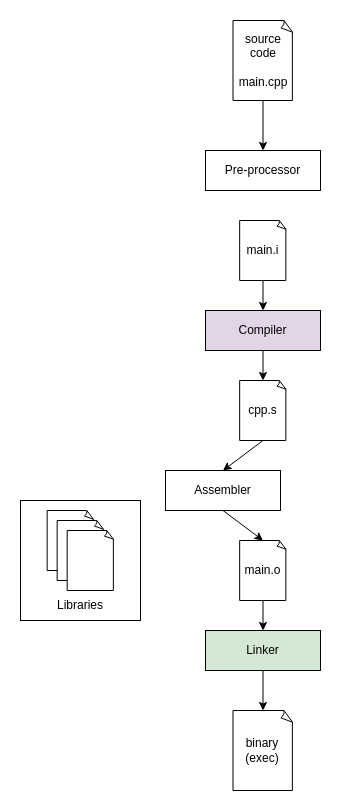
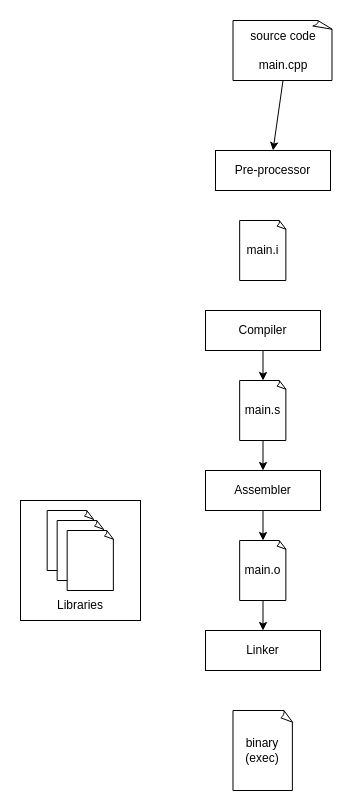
- <mxCell id="4" value="source code&lt;br&gt;&lt;br&gt;main.cpp" style="whiteSpace=wrap;html=1;shape=mxgraph.basic.document" vertex="1" parent="1"><mxGeometry x="232.5" y="20" width="60" height="80" as="geometry" /></mxCell>
+ <mxCell id="4" value="source code&lt;br&gt;&lt;br&gt;main.cpp" style="whiteSpace=wrap;html=1;shape=mxgraph.basic.document" vertex="1" parent="1"><mxGeometry x="232.5" y="20" width="100" height="60" as="geometry" /></mxCell>
- <mxCell id="5" value="Pre-processor" style="rounded=0;whiteSpace=wrap;html=1;" vertex="1" parent="1"><mxGeometry x="205" y="150" width="115" height="40" as="geometry" /></mxCell>
+ <mxCell id="5" value="Pre-processor" style="rounded=0;whiteSpace=wrap;html=1;" vertex="1" parent="1"><mxGeometry x="215" y="150" width="115" height="40" as="geometry" /></mxCell>
- <mxCell id="9" style="edgeStyle=none;rounded=0;orthogonalLoop=1;jettySize=auto;html=1;exitX=0.5;exitY=1;exitDx=0;exitDy=0;exitPerimeter=0;entryX=0.5;entryY=0;entryDx=0;entryDy=0;" edge="1" parent="1" source="10" target="6"><mxGeometry relative="1" as="geometry" /></mxCell>
- <mxCell id="6" value="Compiler" style="rounded=0;whiteSpace=wrap;html=1;fillColor=#e1d5e7;" vertex="1" parent="1"><mxGeometry x="205.01" y="310" width="115" height="40" as="geometry" /></mxCell>
+ <mxCell id="6" value="Compiler" style="rounded=0;whiteSpace=wrap;html=1;" vertex="1" parent="1"><mxGeometry x="205.01" y="310" width="115" height="40" as="geometry" /></mxCell>
- <mxCell id="12" value="cpp.s" style="whiteSpace=wrap;html=1;shape=mxgraph.basic.document" vertex="1" parent="1"><mxGeometry x="239.17" y="380" width="46.67" height="60" as="geometry" /></mxCell>
+ <mxCell id="12" value="main.s" style="whiteSpace=wrap;html=1;shape=mxgraph.basic.document" vertex="1" parent="1"><mxGeometry x="239.17" y="380" width="46.67" height="60" as="geometry" /></mxCell>
- <mxCell id="7" value="Assembler" style="rounded=0;whiteSpace=wrap;html=1;" vertex="1" parent="1"><mxGeometry x="165" y="470" width="115" height="40" as="geometry" /></mxCell>
+ <mxCell id="7" value="Assembler" style="rounded=0;whiteSpace=wrap;html=1;" vertex="1" parent="1"><mxGeometry x="205" y="470" width="115" height="40" as="geometry" /></mxCell>
- <mxCell id="8" value="Linker" style="rounded=0;whiteSpace=wrap;html=1;fillColor=#d5e8d4;" vertex="1" parent="1"><mxGeometry x="205.01" y="630" width="115" height="40" as="geometry" /></mxCell>
+ <mxCell id="8" value="Linker" style="rounded=0;whiteSpace=wrap;html=1;" vertex="1" parent="1"><mxGeometry x="205.01" y="630" width="115" height="40" as="geometry" /></mxCell>
- <mxCell id="23" style="edgeStyle=none;rounded=0;orthogonalLoop=1;jettySize=auto;html=1;exitX=0.5;exitY=1;exitDx=0;exitDy=0;entryX=0.5;entryY=0;entryDx=0;entryDy=0;entryPerimeter=0;" edge="1" parent="1" source="8" target="22"><mxGeometry relative="1" as="geometry" /></mxCell>
